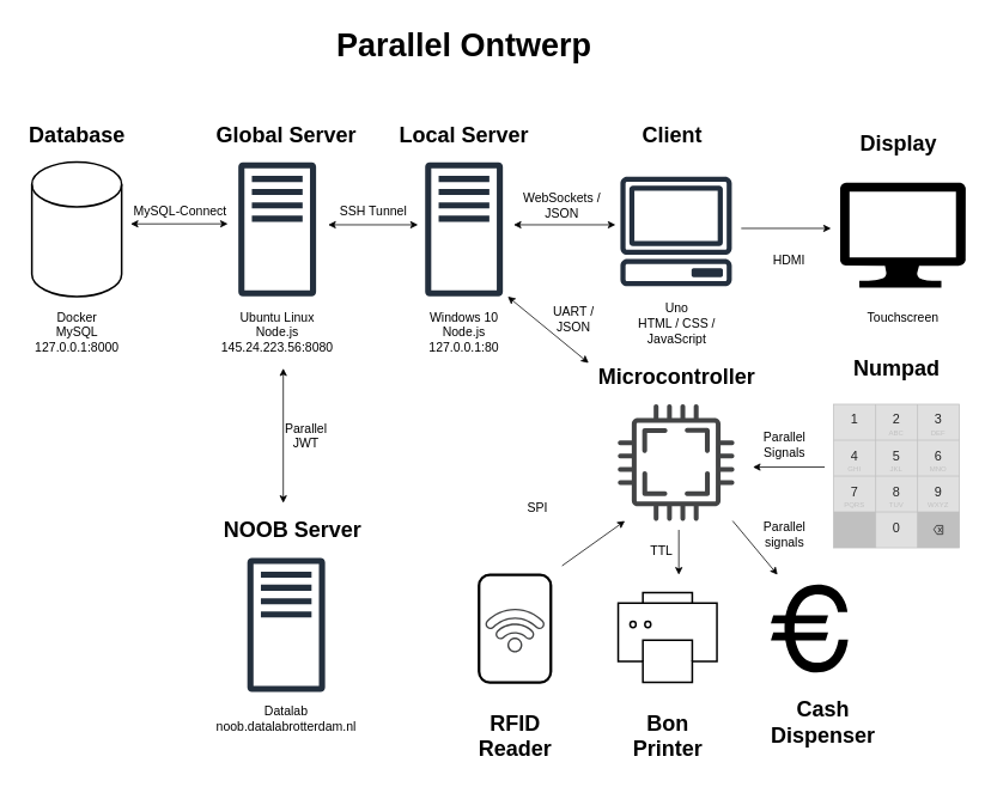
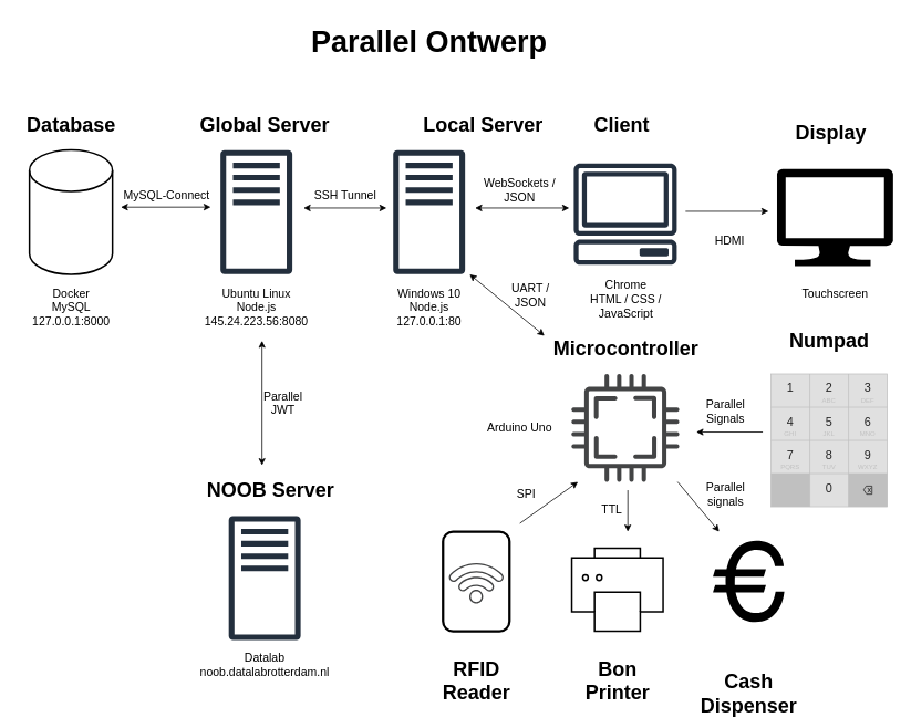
- <mxCell id="9" value="&lt;b style=&quot;border-color: var(--border-color); font-size: 24px;&quot;&gt;Local Server&lt;/b&gt;" style="text;html=1;align=center;verticalAlign=middle;resizable=0;points=[];autosize=1;strokeColor=none;fillColor=none;" parent="1" vertex="1"><mxGeometry x="431.27" y="130" width="170" height="40" as="geometry" /></mxCell>
+ <mxCell id="9" value="&lt;b style=&quot;border-color: var(--border-color); font-size: 24px;&quot;&gt;Local Server&lt;/b&gt;" style="text;html=1;align=center;verticalAlign=middle;resizable=0;points=[];autosize=1;strokeColor=none;fillColor=none;" parent="1" vertex="1"><mxGeometry x="496.27" y="130" width="170" height="40" as="geometry" /></mxCell>
- <mxCell id="44" value="&lt;font style=&quot;font-size: 14px;&quot;&gt;Uno&lt;br style=&quot;border-color: var(--border-color);&quot;&gt;HTML / CSS /&lt;br&gt;JavaScript&lt;br&gt;&lt;/font&gt;" style="text;html=1;align=center;verticalAlign=middle;resizable=0;points=[];autosize=1;strokeColor=none;fillColor=none;" parent="1" vertex="1"><mxGeometry x="697.5" y="330" width="110" height="60" as="geometry" /></mxCell>
+ <mxCell id="44" value="&lt;font style=&quot;font-size: 14px;&quot;&gt;Chrome&lt;br style=&quot;border-color: var(--border-color);&quot;&gt;HTML / CSS /&lt;br&gt;JavaScript&lt;br&gt;&lt;/font&gt;" style="text;html=1;align=center;verticalAlign=middle;resizable=0;points=[];autosize=1;strokeColor=none;fillColor=none;" parent="1" vertex="1"><mxGeometry x="697.5" y="330" width="110" height="60" as="geometry" /></mxCell>
+ <mxCell id="43" value="&lt;span style=&quot;font-size: 14px;&quot;&gt;Arduino Uno&lt;/span&gt;" style="text;html=1;align=center;verticalAlign=middle;resizable=0;points=[];autosize=1;strokeColor=none;fillColor=none;" parent="1" vertex="1"><mxGeometry x="575" y="500" width="100" height="30" as="geometry" /></mxCell>
- <mxCell id="32" value="&lt;font style=&quot;font-size: 14px;&quot;&gt;SPI&lt;/font&gt;" style="text;html=1;align=center;verticalAlign=middle;resizable=0;points=[];autosize=1;strokeColor=none;fillColor=none;" parent="1" vertex="1"><mxGeometry x="573" y="550" width="50" height="30" as="geometry" /></mxCell>
+ <mxCell id="32" value="&lt;font style=&quot;font-size: 14px;&quot;&gt;SPI&lt;/font&gt;" style="text;html=1;align=center;verticalAlign=middle;resizable=0;points=[];autosize=1;strokeColor=none;fillColor=none;" parent="1" vertex="1"><mxGeometry x="608" y="580" width="50" height="30" as="geometry" /></mxCell>
- <mxCell id="23" value="&lt;b style=&quot;&quot;&gt;&lt;font style=&quot;font-size: 24px;&quot;&gt;Cash&lt;br&gt;Dispenser&lt;/font&gt;&lt;br&gt;&lt;/b&gt;" style="text;html=1;align=center;verticalAlign=middle;resizable=0;points=[];autosize=1;strokeColor=none;fillColor=none;" parent="1" vertex="1"><mxGeometry x="845.5" y="770" width="140" height="70" as="geometry" /></mxCell>
+ <mxCell id="23" value="&lt;b style=&quot;&quot;&gt;&lt;font style=&quot;font-size: 24px;&quot;&gt;Cash&lt;br&gt;Dispenser&lt;/font&gt;&lt;br&gt;&lt;/b&gt;" style="text;html=1;align=center;verticalAlign=middle;resizable=0;points=[];autosize=1;strokeColor=none;fillColor=none;" parent="1" vertex="1"><mxGeometry x="830.5" y="800" width="140" height="70" as="geometry" /></mxCell>
